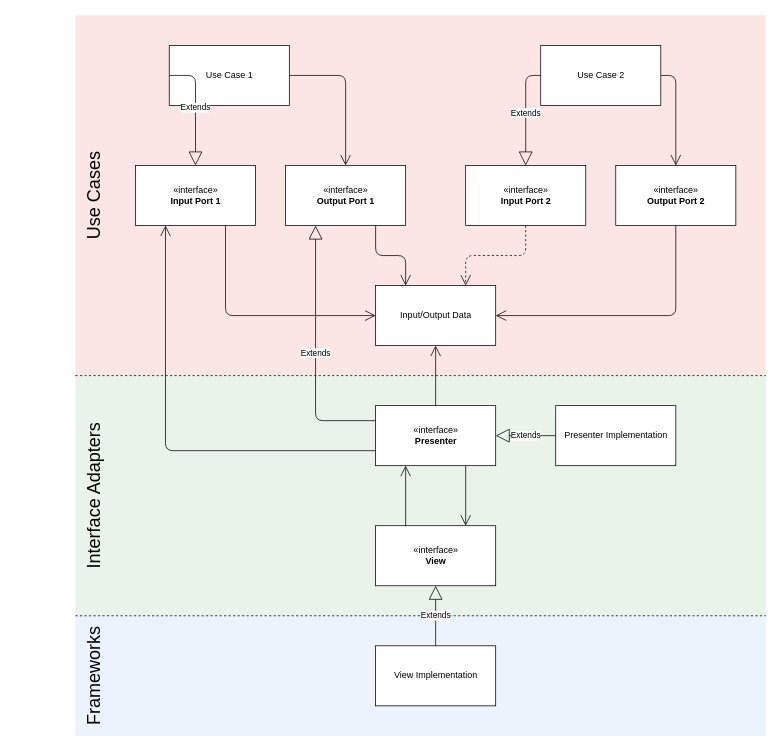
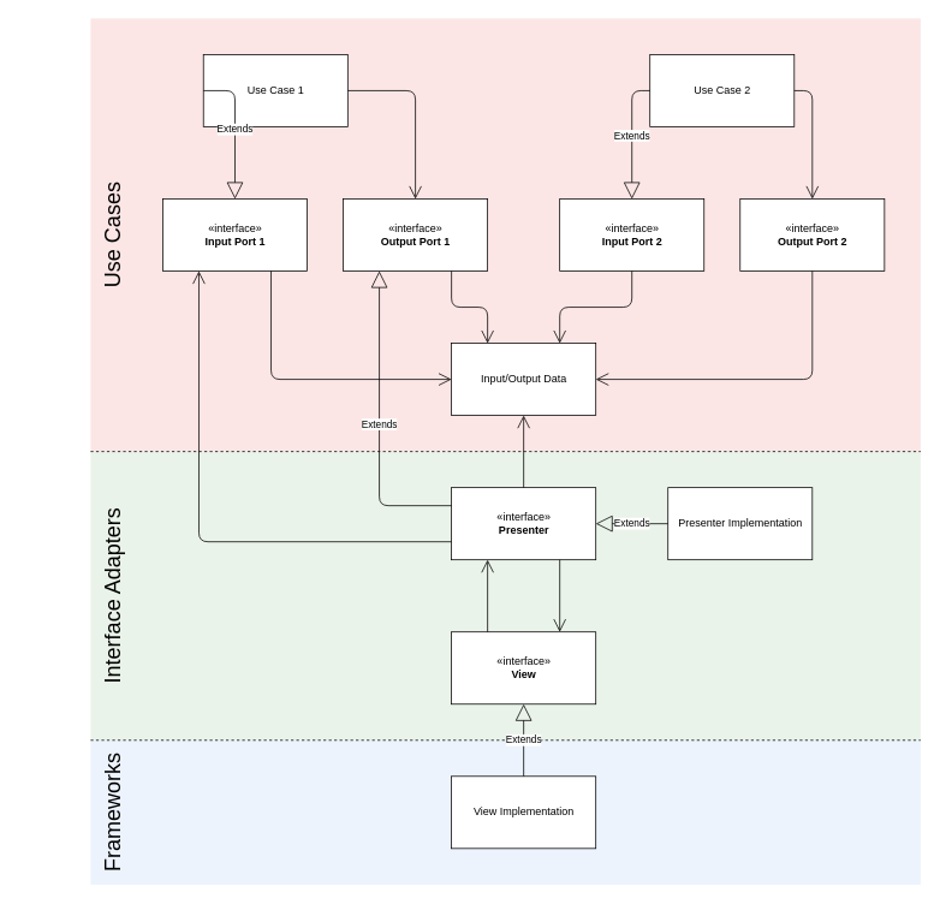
- <mxCell id="20" value="" style="endArrow=open;endFill=1;endSize=12;html=1;exitX=0.5;exitY=1;exitDx=0;exitDy=0;entryX=0.75;entryY=0;entryDx=0;entryDy=0;dashed=1;" parent="1" source="12" target="17" edge="1"><mxGeometry width="160" relative="1" as="geometry"><mxPoint x="730" y="330" as="sourcePoint" /><mxPoint x="890" y="330" as="targetPoint" /><Array as="points"><mxPoint x="700" y="340" /><mxPoint x="620" y="340" /></Array></mxGeometry></mxCell>
+ <mxCell id="20" value="" style="endArrow=open;endFill=1;endSize=12;html=1;exitX=0.5;exitY=1;exitDx=0;exitDy=0;entryX=0.75;entryY=0;entryDx=0;entryDy=0;" parent="1" source="12" target="17" edge="1"><mxGeometry width="160" relative="1" as="geometry"><mxPoint x="730" y="330" as="sourcePoint" /><mxPoint x="890" y="330" as="targetPoint" /><Array as="points"><mxPoint x="700" y="340" /><mxPoint x="620" y="340" /></Array></mxGeometry></mxCell>
